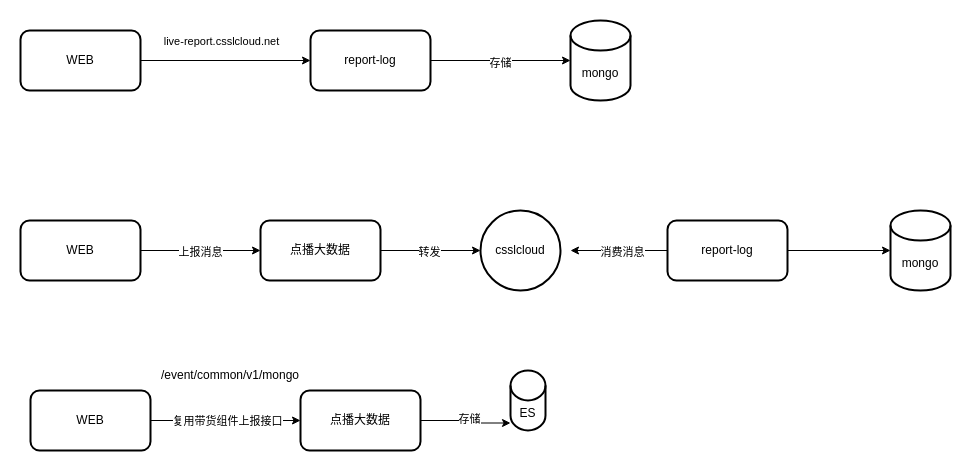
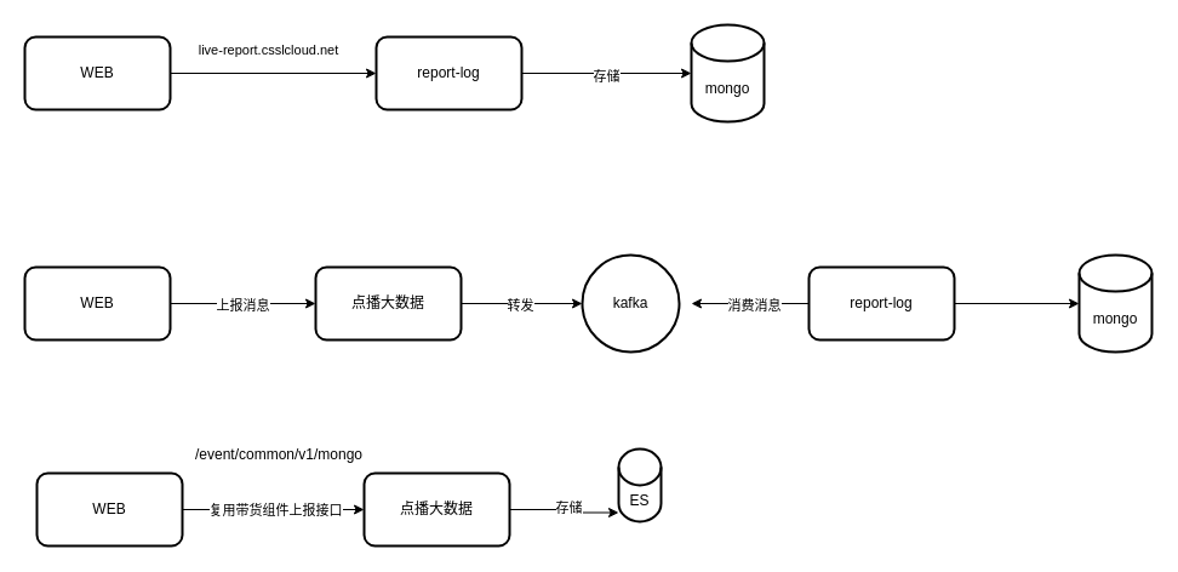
- <mxCell id="15" value="csslcloud" style="ellipse;whiteSpace=wrap;html=1;rounded=1;strokeWidth=2;" vertex="1" parent="1"><mxGeometry x="480" y="210" width="80" height="80" as="geometry" /></mxCell>
+ <mxCell id="15" value="kafka" style="ellipse;whiteSpace=wrap;html=1;rounded=1;strokeWidth=2;" vertex="1" parent="1"><mxGeometry x="480" y="210" width="80" height="80" as="geometry" /></mxCell>
